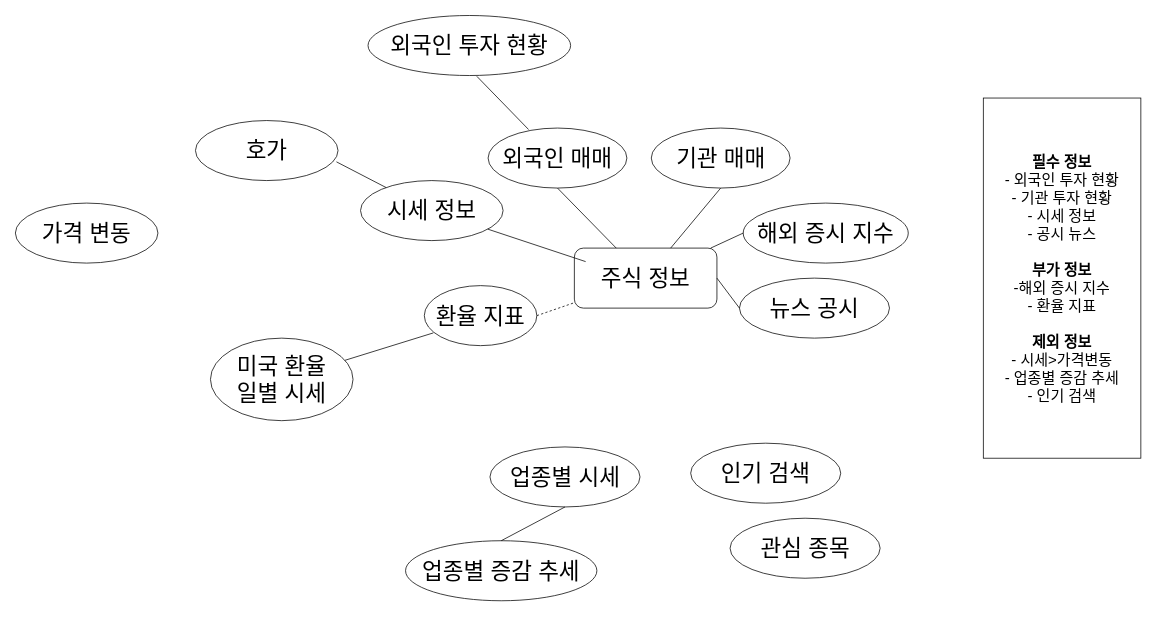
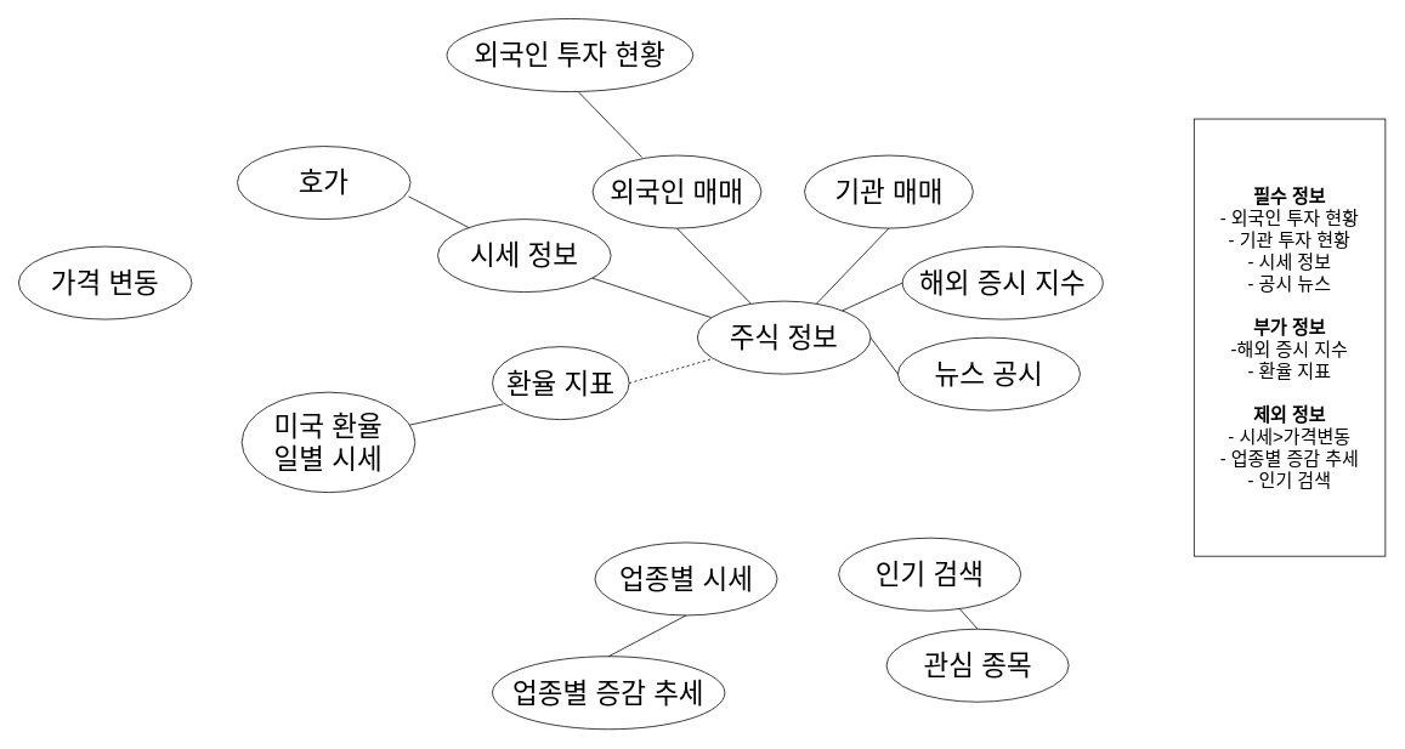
- <mxCell id="8" value="&lt;span style=&quot;font-size: 30px&quot;&gt;기관 매매&lt;/span&gt;" style="ellipse;whiteSpace=wrap;html=1;" parent="1" vertex="1"><mxGeometry x="867.5" y="170" width="185" height="80" as="geometry" /></mxCell>
+ <mxCell id="8" value="&lt;span style=&quot;font-size: 30px&quot;&gt;기관 매매&lt;/span&gt;" style="ellipse;whiteSpace=wrap;html=1;" parent="1" vertex="1"><mxGeometry x="882.5" y="170" width="185" height="80" as="geometry" /></mxCell>
- <mxCell id="2" value="&lt;font style=&quot;font-size: 30px&quot;&gt;주식 정보&lt;/font&gt;" style="whiteSpace=wrap;html=1;rounded=1;" parent="1" vertex="1"><mxGeometry x="765" y="330" width="190" height="80" as="geometry" /></mxCell>
+ <mxCell id="2" value="&lt;font style=&quot;font-size: 30px&quot;&gt;주식 정보&lt;/font&gt;" style="ellipse;whiteSpace=wrap;html=1;" parent="1" vertex="1"><mxGeometry x="765" y="330" width="190" height="80" as="geometry" /></mxCell>
- <mxCell id="6" value="&lt;font style=&quot;font-size: 30px&quot;&gt;환율 지표&lt;/font&gt;" style="ellipse;whiteSpace=wrap;html=1;" parent="1" vertex="1"><mxGeometry x="565" y="380" width="150" height="80" as="geometry" /></mxCell>
+ <mxCell id="6" value="&lt;font style=&quot;font-size: 30px&quot;&gt;환율 지표&lt;/font&gt;" style="ellipse;whiteSpace=wrap;html=1;" parent="1" vertex="1"><mxGeometry x="540" y="380" width="150" height="80" as="geometry" /></mxCell>
- <mxCell id="22" value="&lt;font style=&quot;font-size: 30px&quot;&gt;미국 환율&lt;br&gt;일별 시세&lt;br&gt;&lt;/font&gt;" style="ellipse;whiteSpace=wrap;html=1;" parent="1" vertex="1"><mxGeometry x="280" y="450" width="190" height="110" as="geometry" /></mxCell>
+ <mxCell id="22" value="&lt;font style=&quot;font-size: 30px&quot;&gt;미국 환율&lt;br&gt;일별 시세&lt;br&gt;&lt;/font&gt;" style="ellipse;whiteSpace=wrap;html=1;" parent="1" vertex="1"><mxGeometry x="265" y="430" width="190" height="110" as="geometry" /></mxCell>
+ <mxCell id="27" value="" style="endArrow=none;html=1;exitX=0.5;exitY=0;exitDx=0;exitDy=0;" parent="1" source="26" target="11" edge="1"><mxGeometry width="50" height="50" relative="1" as="geometry"><mxPoint x="892.5" y="550" as="sourcePoint" /><mxPoint x="942.5" y="500" as="targetPoint" /></mxGeometry></mxCell>
